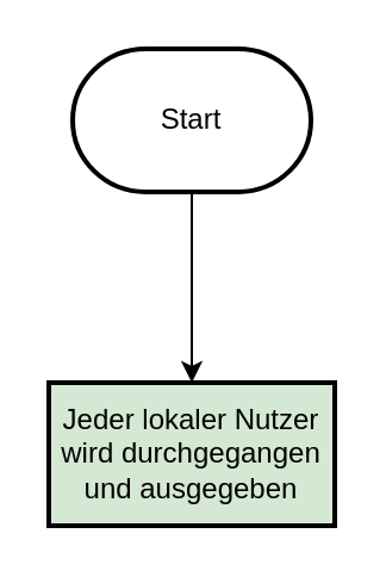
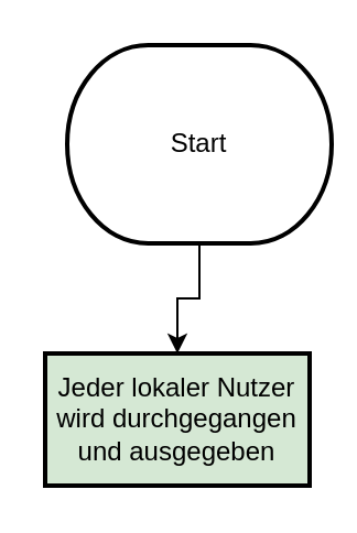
- <mxCell id="3" value="Start" style="strokeWidth=2;html=1;shape=mxgraph.flowchart.terminator;whiteSpace=wrap;" vertex="1" parent="1"><mxGeometry x="30" y="20" width="100" height="60" as="geometry" /></mxCell>
+ <mxCell id="3" value="Start" style="strokeWidth=2;html=1;shape=mxgraph.flowchart.terminator;whiteSpace=wrap;" vertex="1" parent="1"><mxGeometry x="30" y="20" width="120" height="90" as="geometry" /></mxCell>
